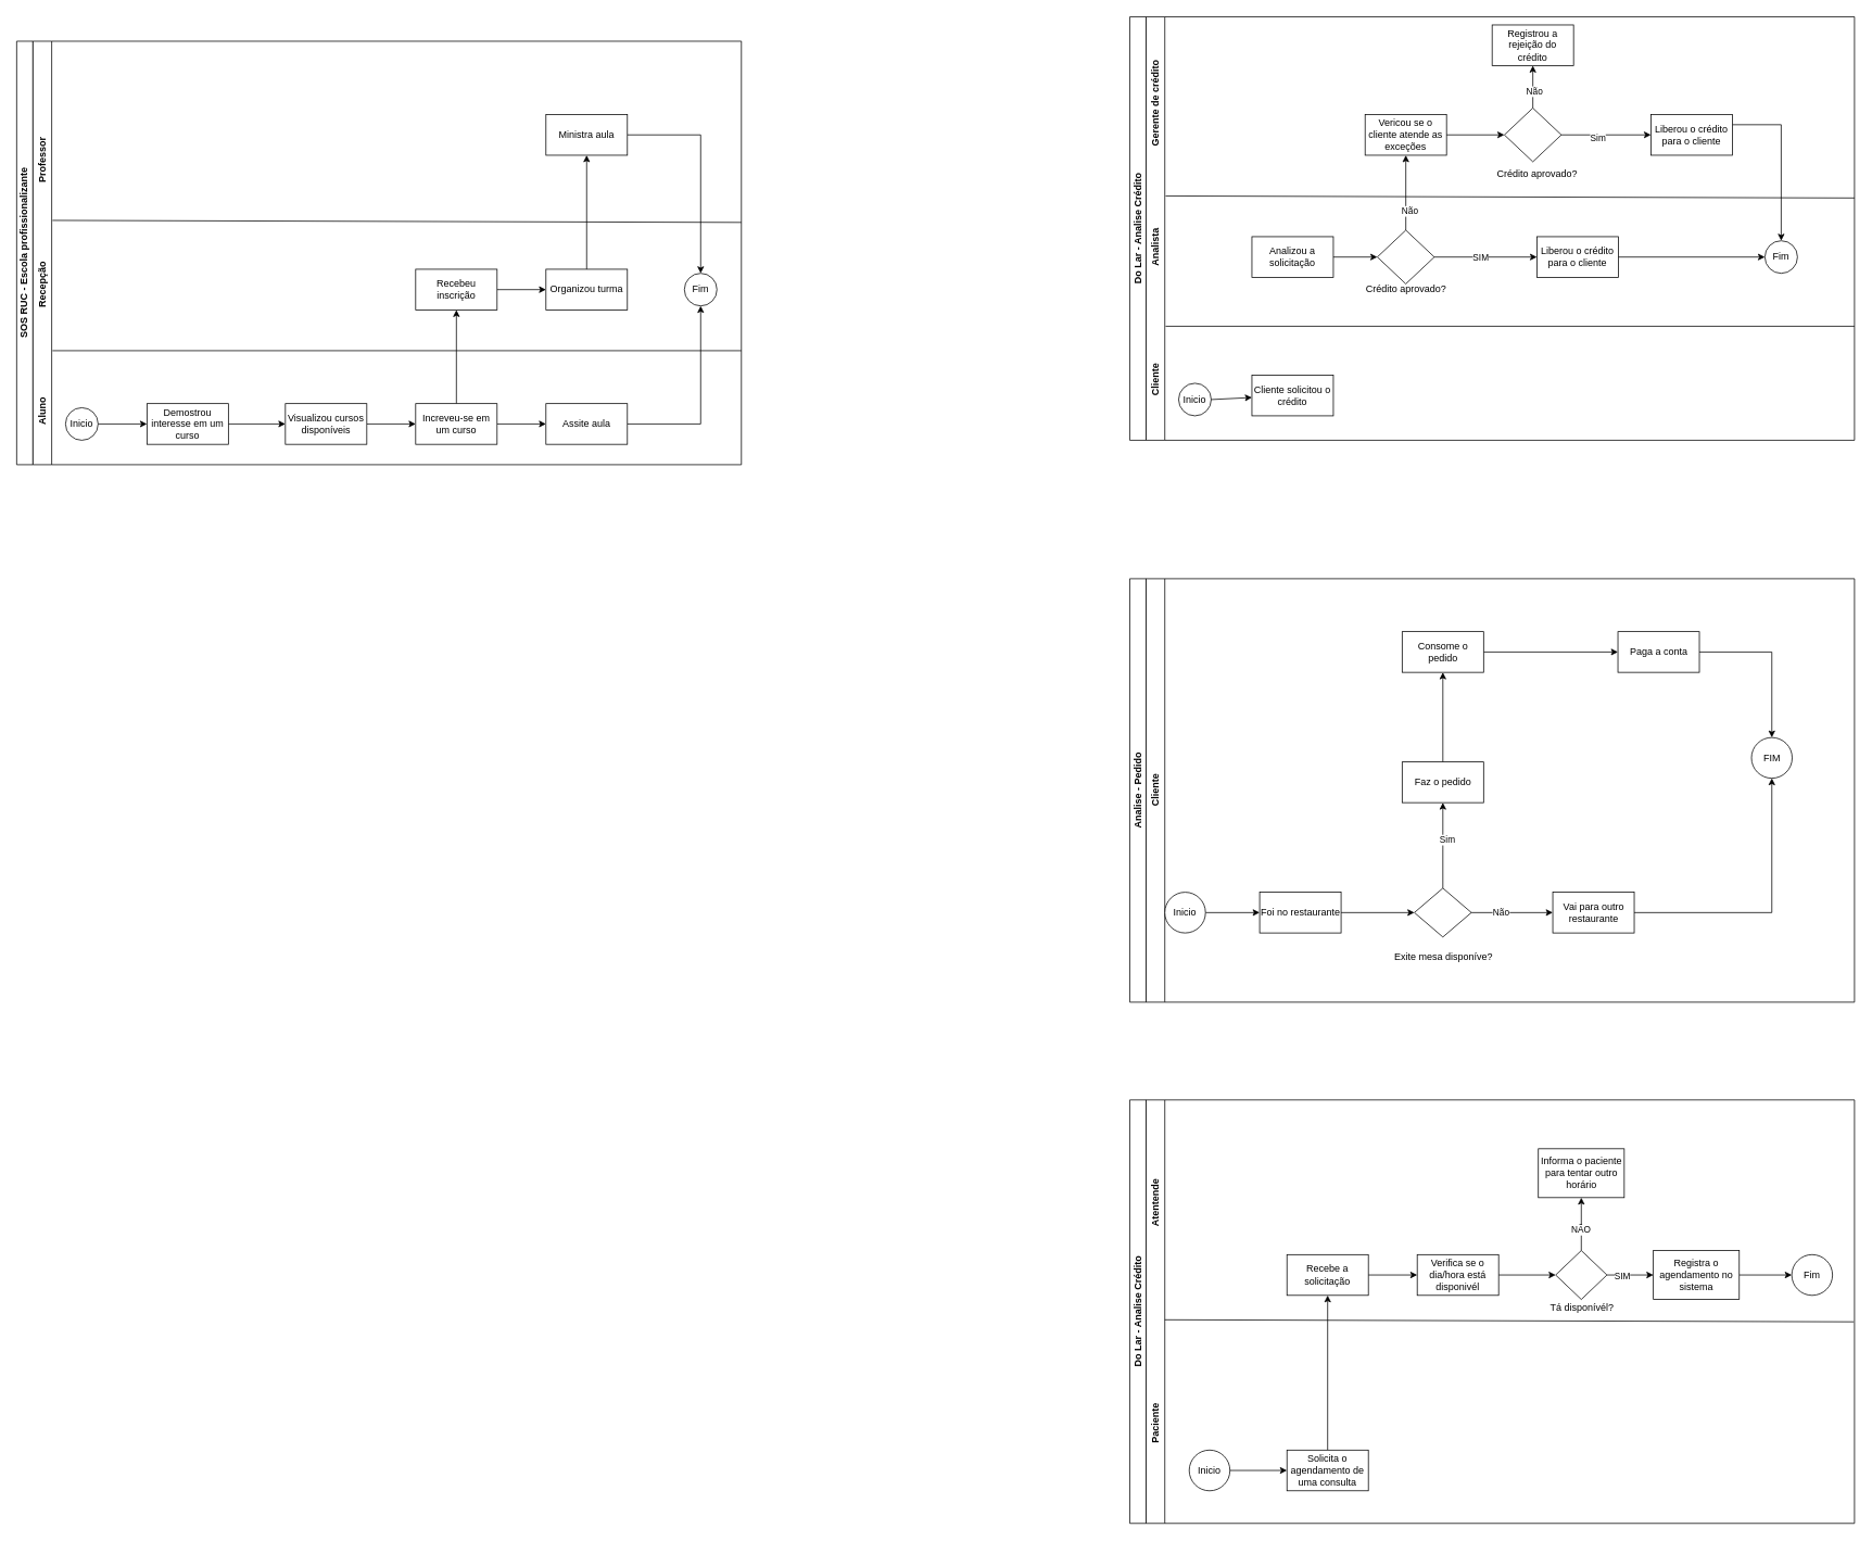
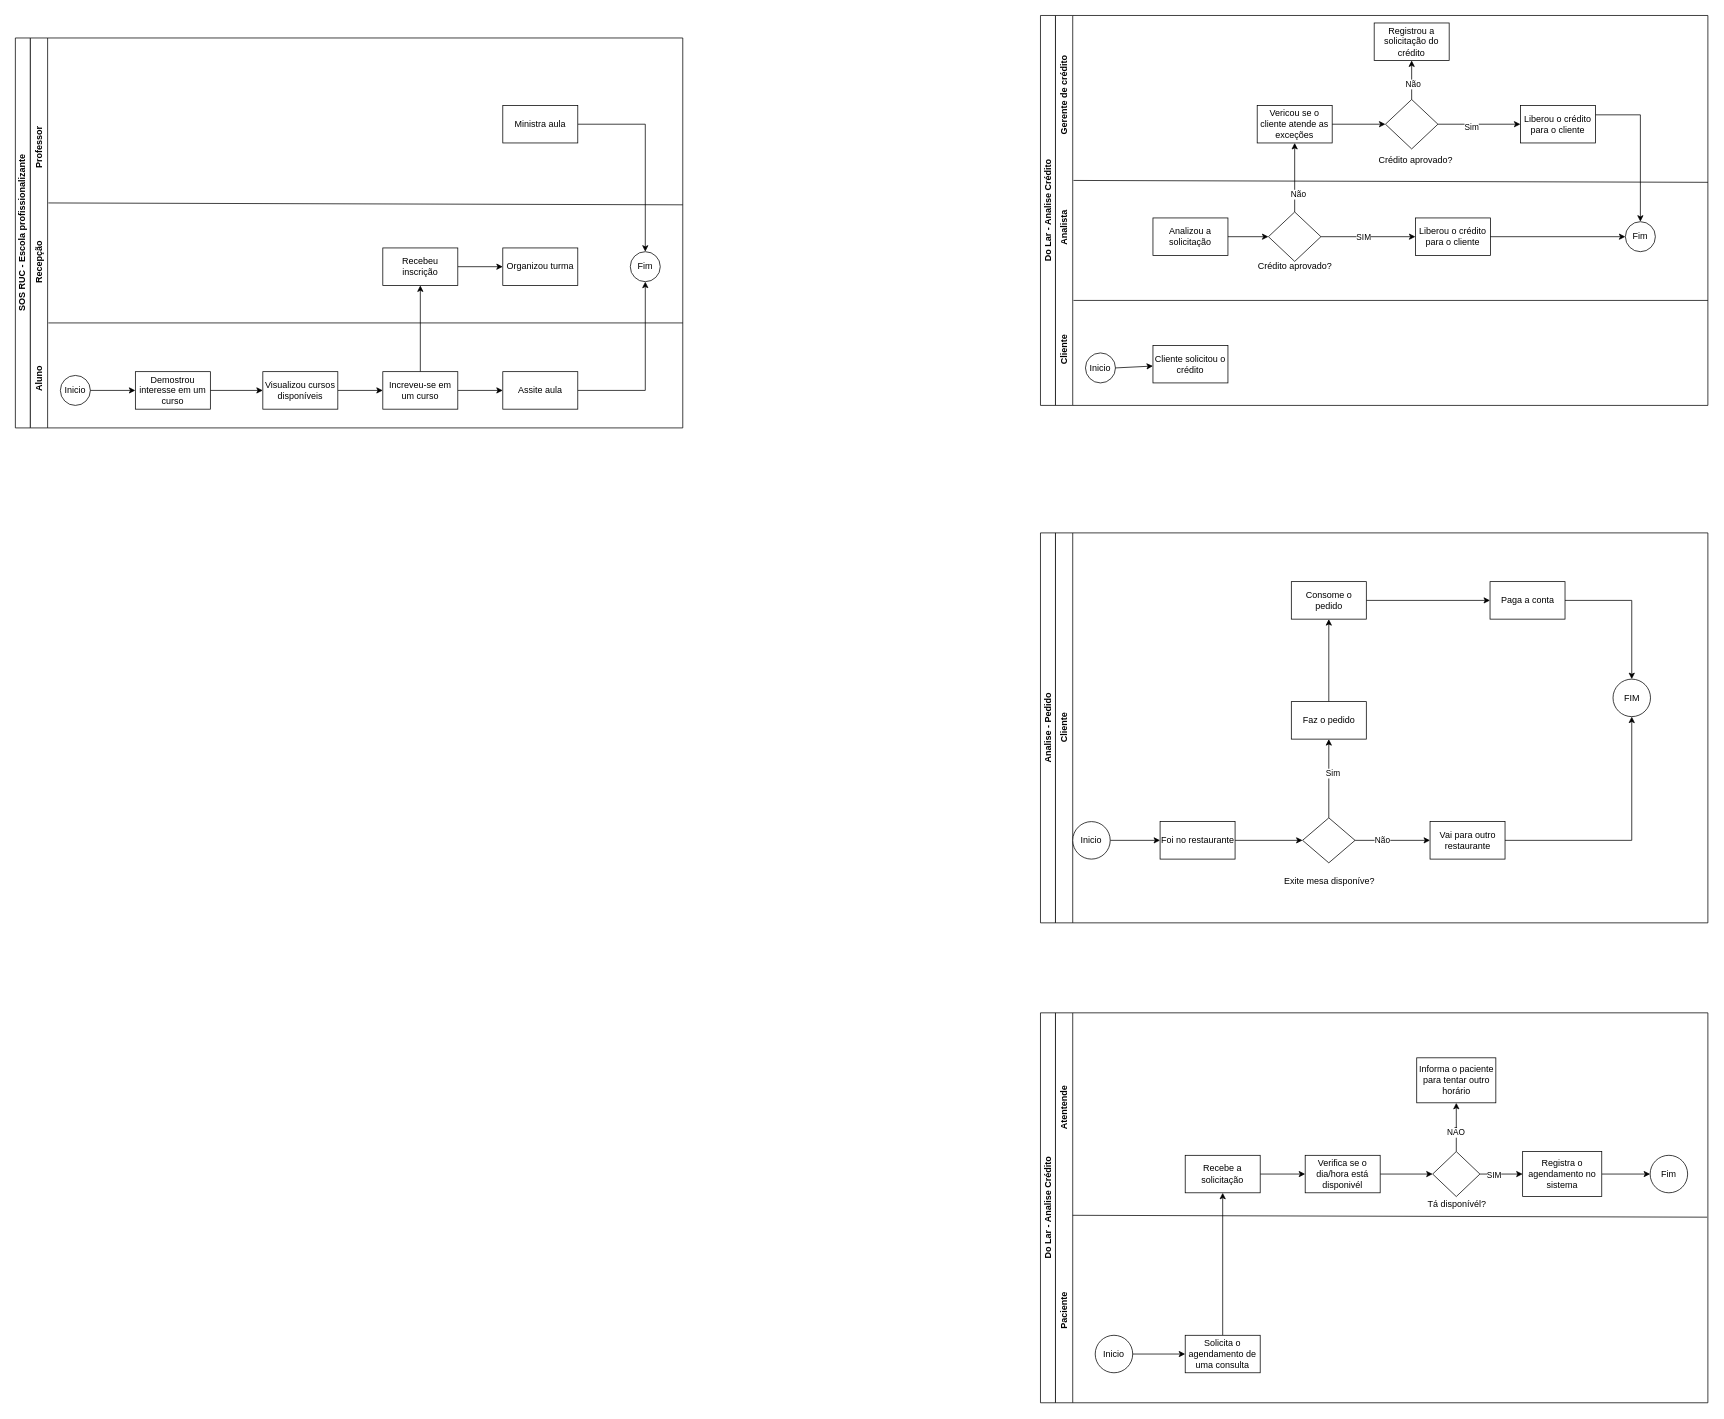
- <mxCell id="20" value="Registrou a rejeição do crédito" style="rounded=0;whiteSpace=wrap;html=1;" parent="3" vertex="1"><mxGeometry x="425" y="10" width="100" height="50" as="geometry" /></mxCell>
+ <mxCell id="20" value="Registrou a solicitação do crédito" style="rounded=0;whiteSpace=wrap;html=1;" parent="3" vertex="1"><mxGeometry x="425" y="10" width="100" height="50" as="geometry" /></mxCell>
- <mxCell id="90" style="edgeStyle=orthogonalEdgeStyle;rounded=0;orthogonalLoop=1;jettySize=auto;html=1;exitX=0.5;exitY=0;exitDx=0;exitDy=0;entryX=0.5;entryY=1;entryDx=0;entryDy=0;" edge="1" parent="74" source="91" target="93"><mxGeometry relative="1" as="geometry" /></mxCell>
